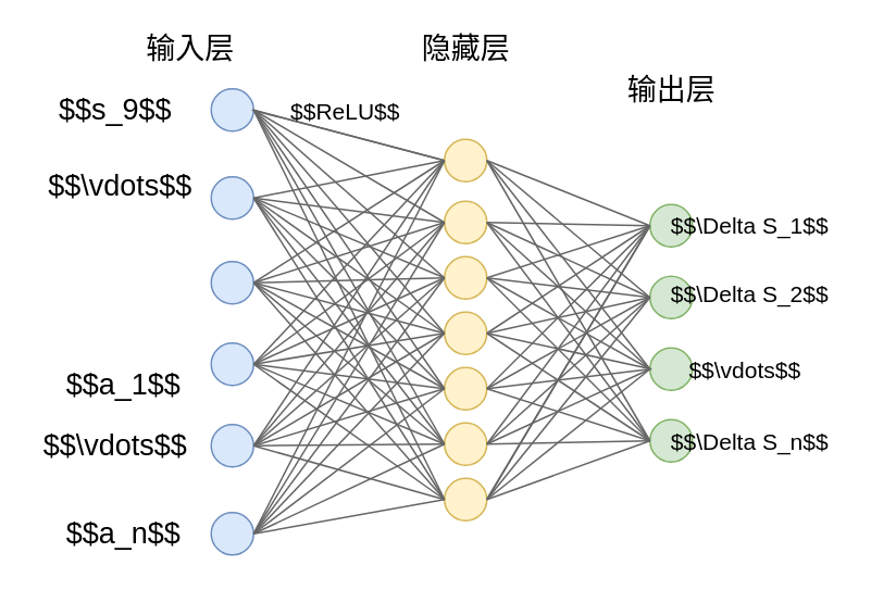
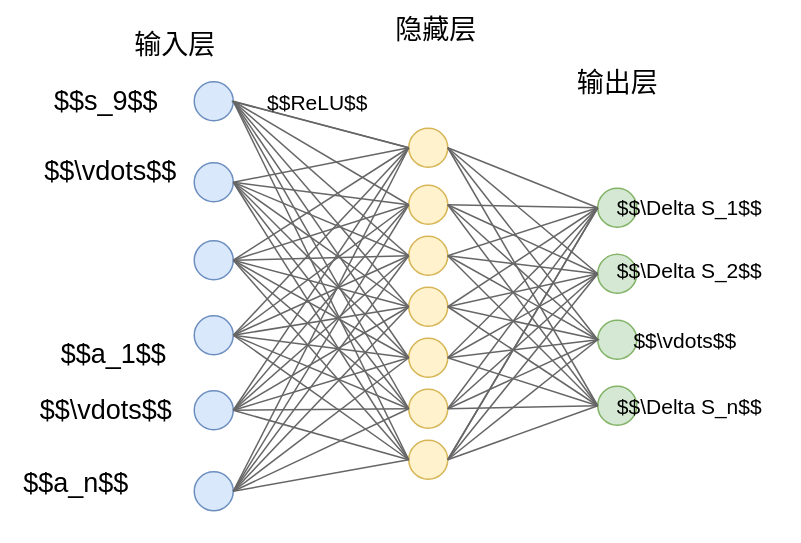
- <mxCell id="92" value="&lt;font style=&quot;font-size: 18px&quot;&gt;隐藏层&lt;/font&gt;" style="text;html=1;align=center;verticalAlign=middle;resizable=0;points=[];autosize=1;strokeColor=none;fillColor=none;" parent="1" vertex="1"><mxGeometry x="253" y="20" width="64" height="20" as="geometry" /></mxCell>
+ <mxCell id="92" value="&lt;font style=&quot;font-size: 18px&quot;&gt;隐藏层&lt;/font&gt;" style="text;html=1;align=center;verticalAlign=middle;resizable=0;points=[];autosize=1;strokeColor=none;fillColor=none;" parent="1" vertex="1"><mxGeometry x="258" y="10" width="64" height="20" as="geometry" /></mxCell>
- <mxCell id="98" value="$$a_n$$" style="text;html=1;align=center;verticalAlign=middle;resizable=0;points=[];autosize=1;strokeColor=none;fillColor=none;fontSize=18;" parent="1" vertex="1"><mxGeometry x="35" y="314" width="80" height="26" as="geometry" /></mxCell>
+ <mxCell id="98" value="$$a_n$$" style="text;html=1;align=center;verticalAlign=middle;resizable=0;points=[];autosize=1;strokeColor=none;fillColor=none;fontSize=18;" parent="1" vertex="1"><mxGeometry x="10" y="309" width="80" height="26" as="geometry" /></mxCell>
